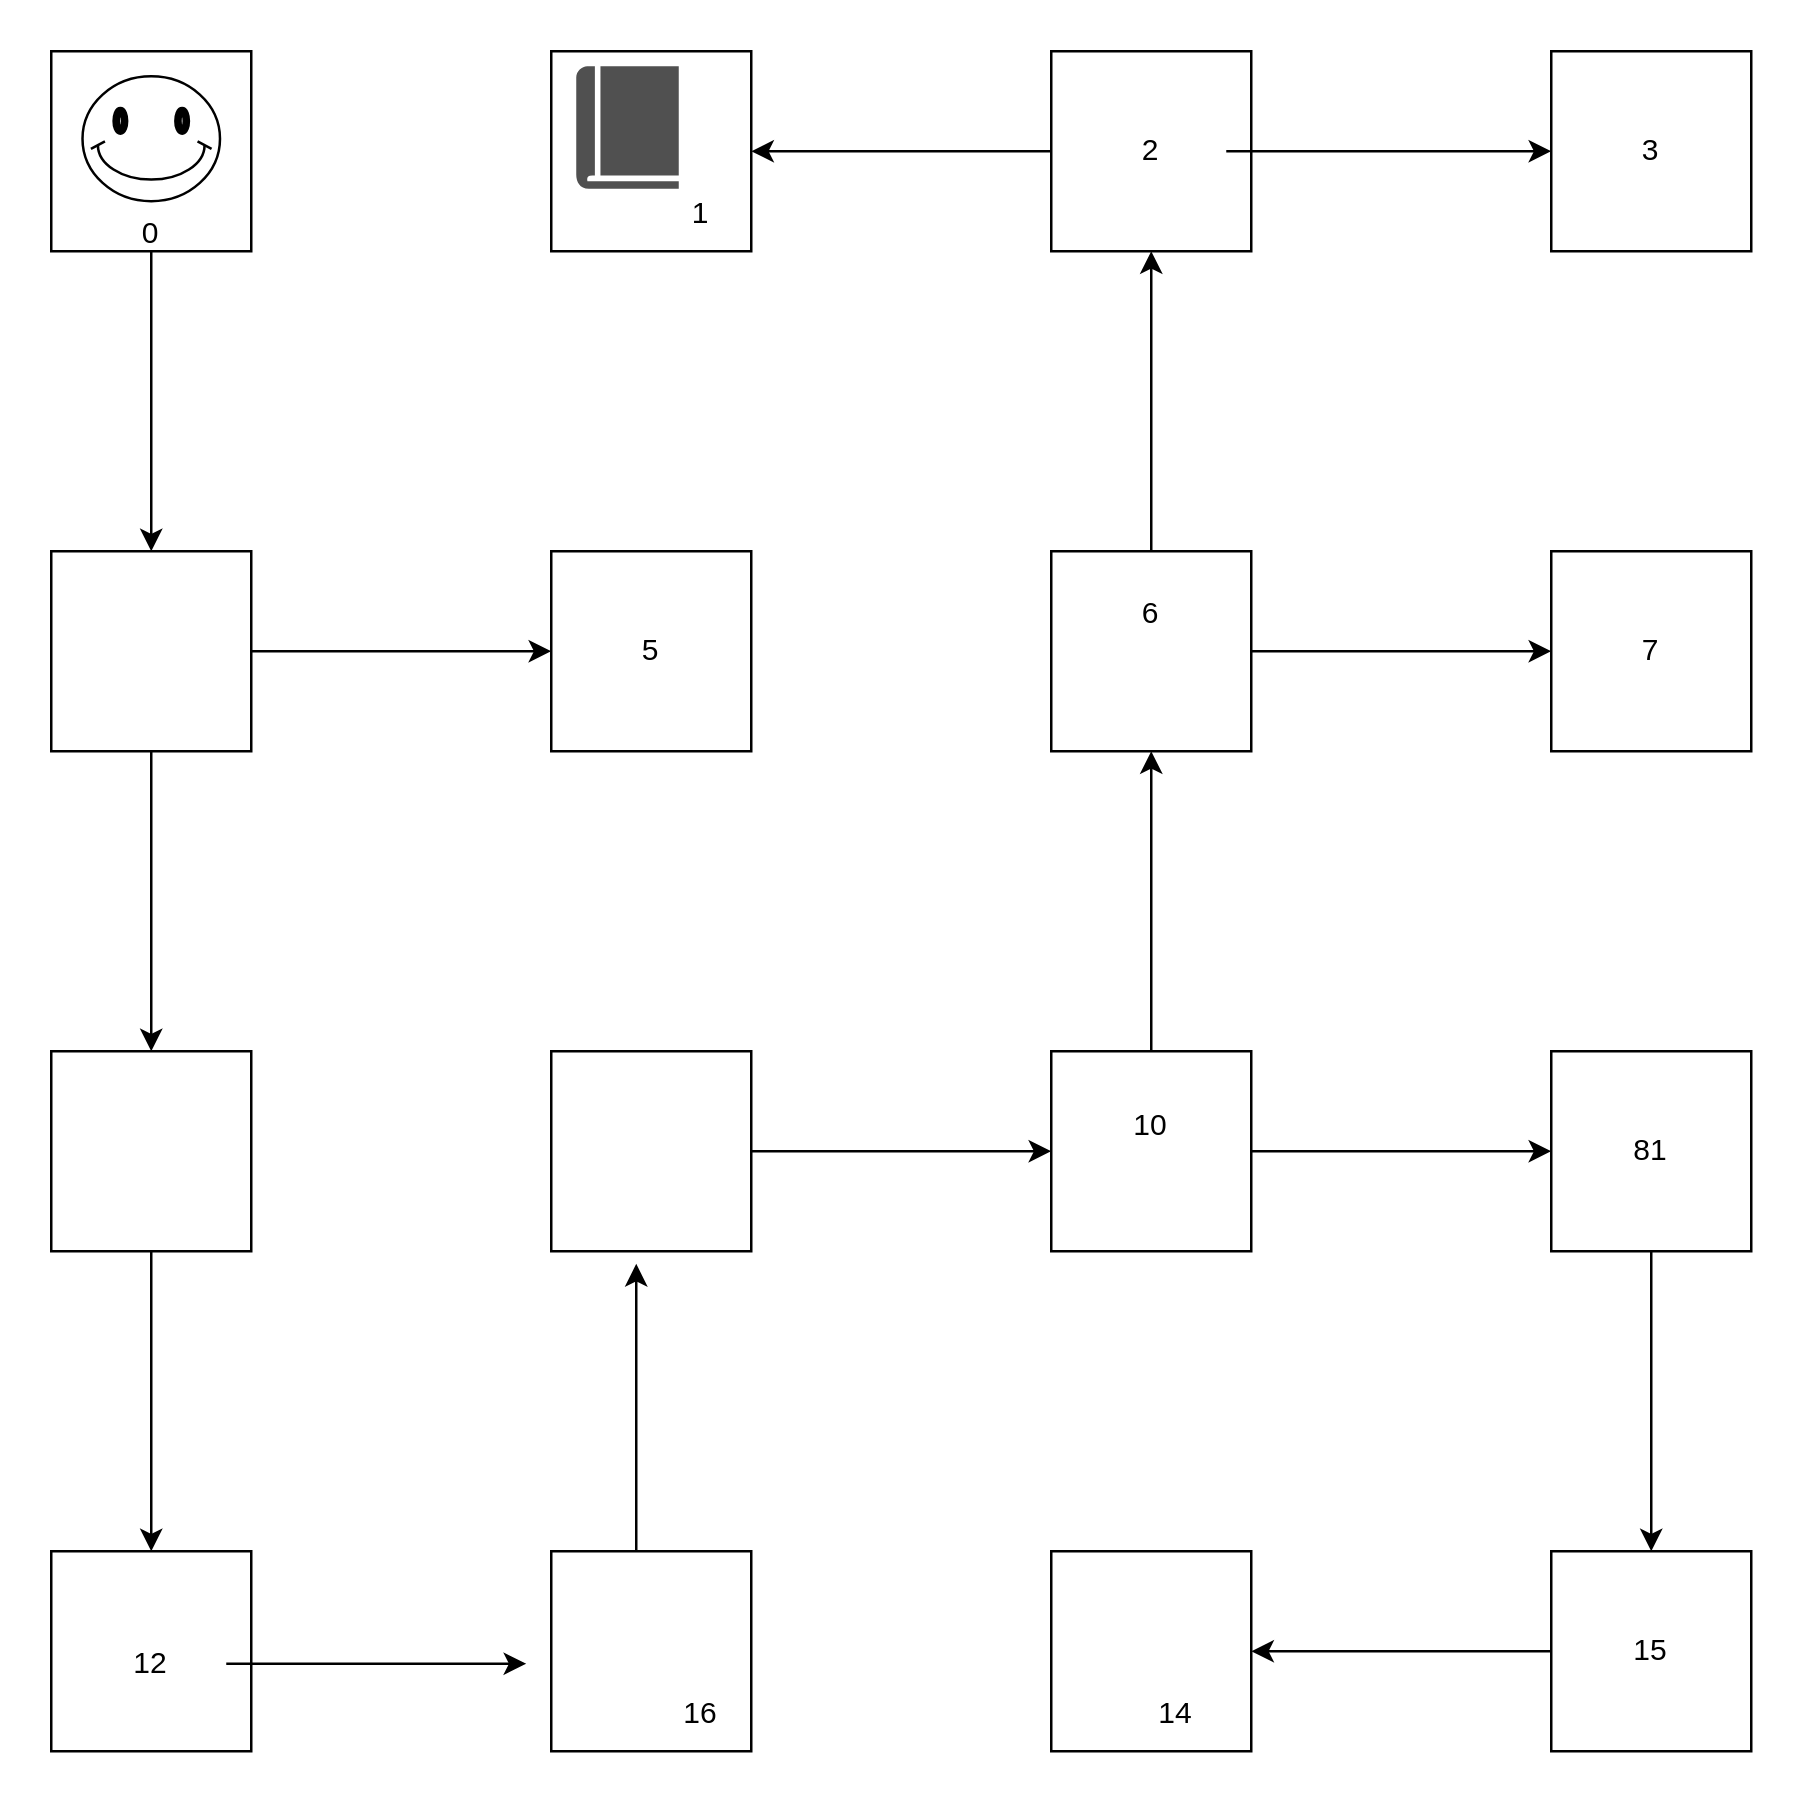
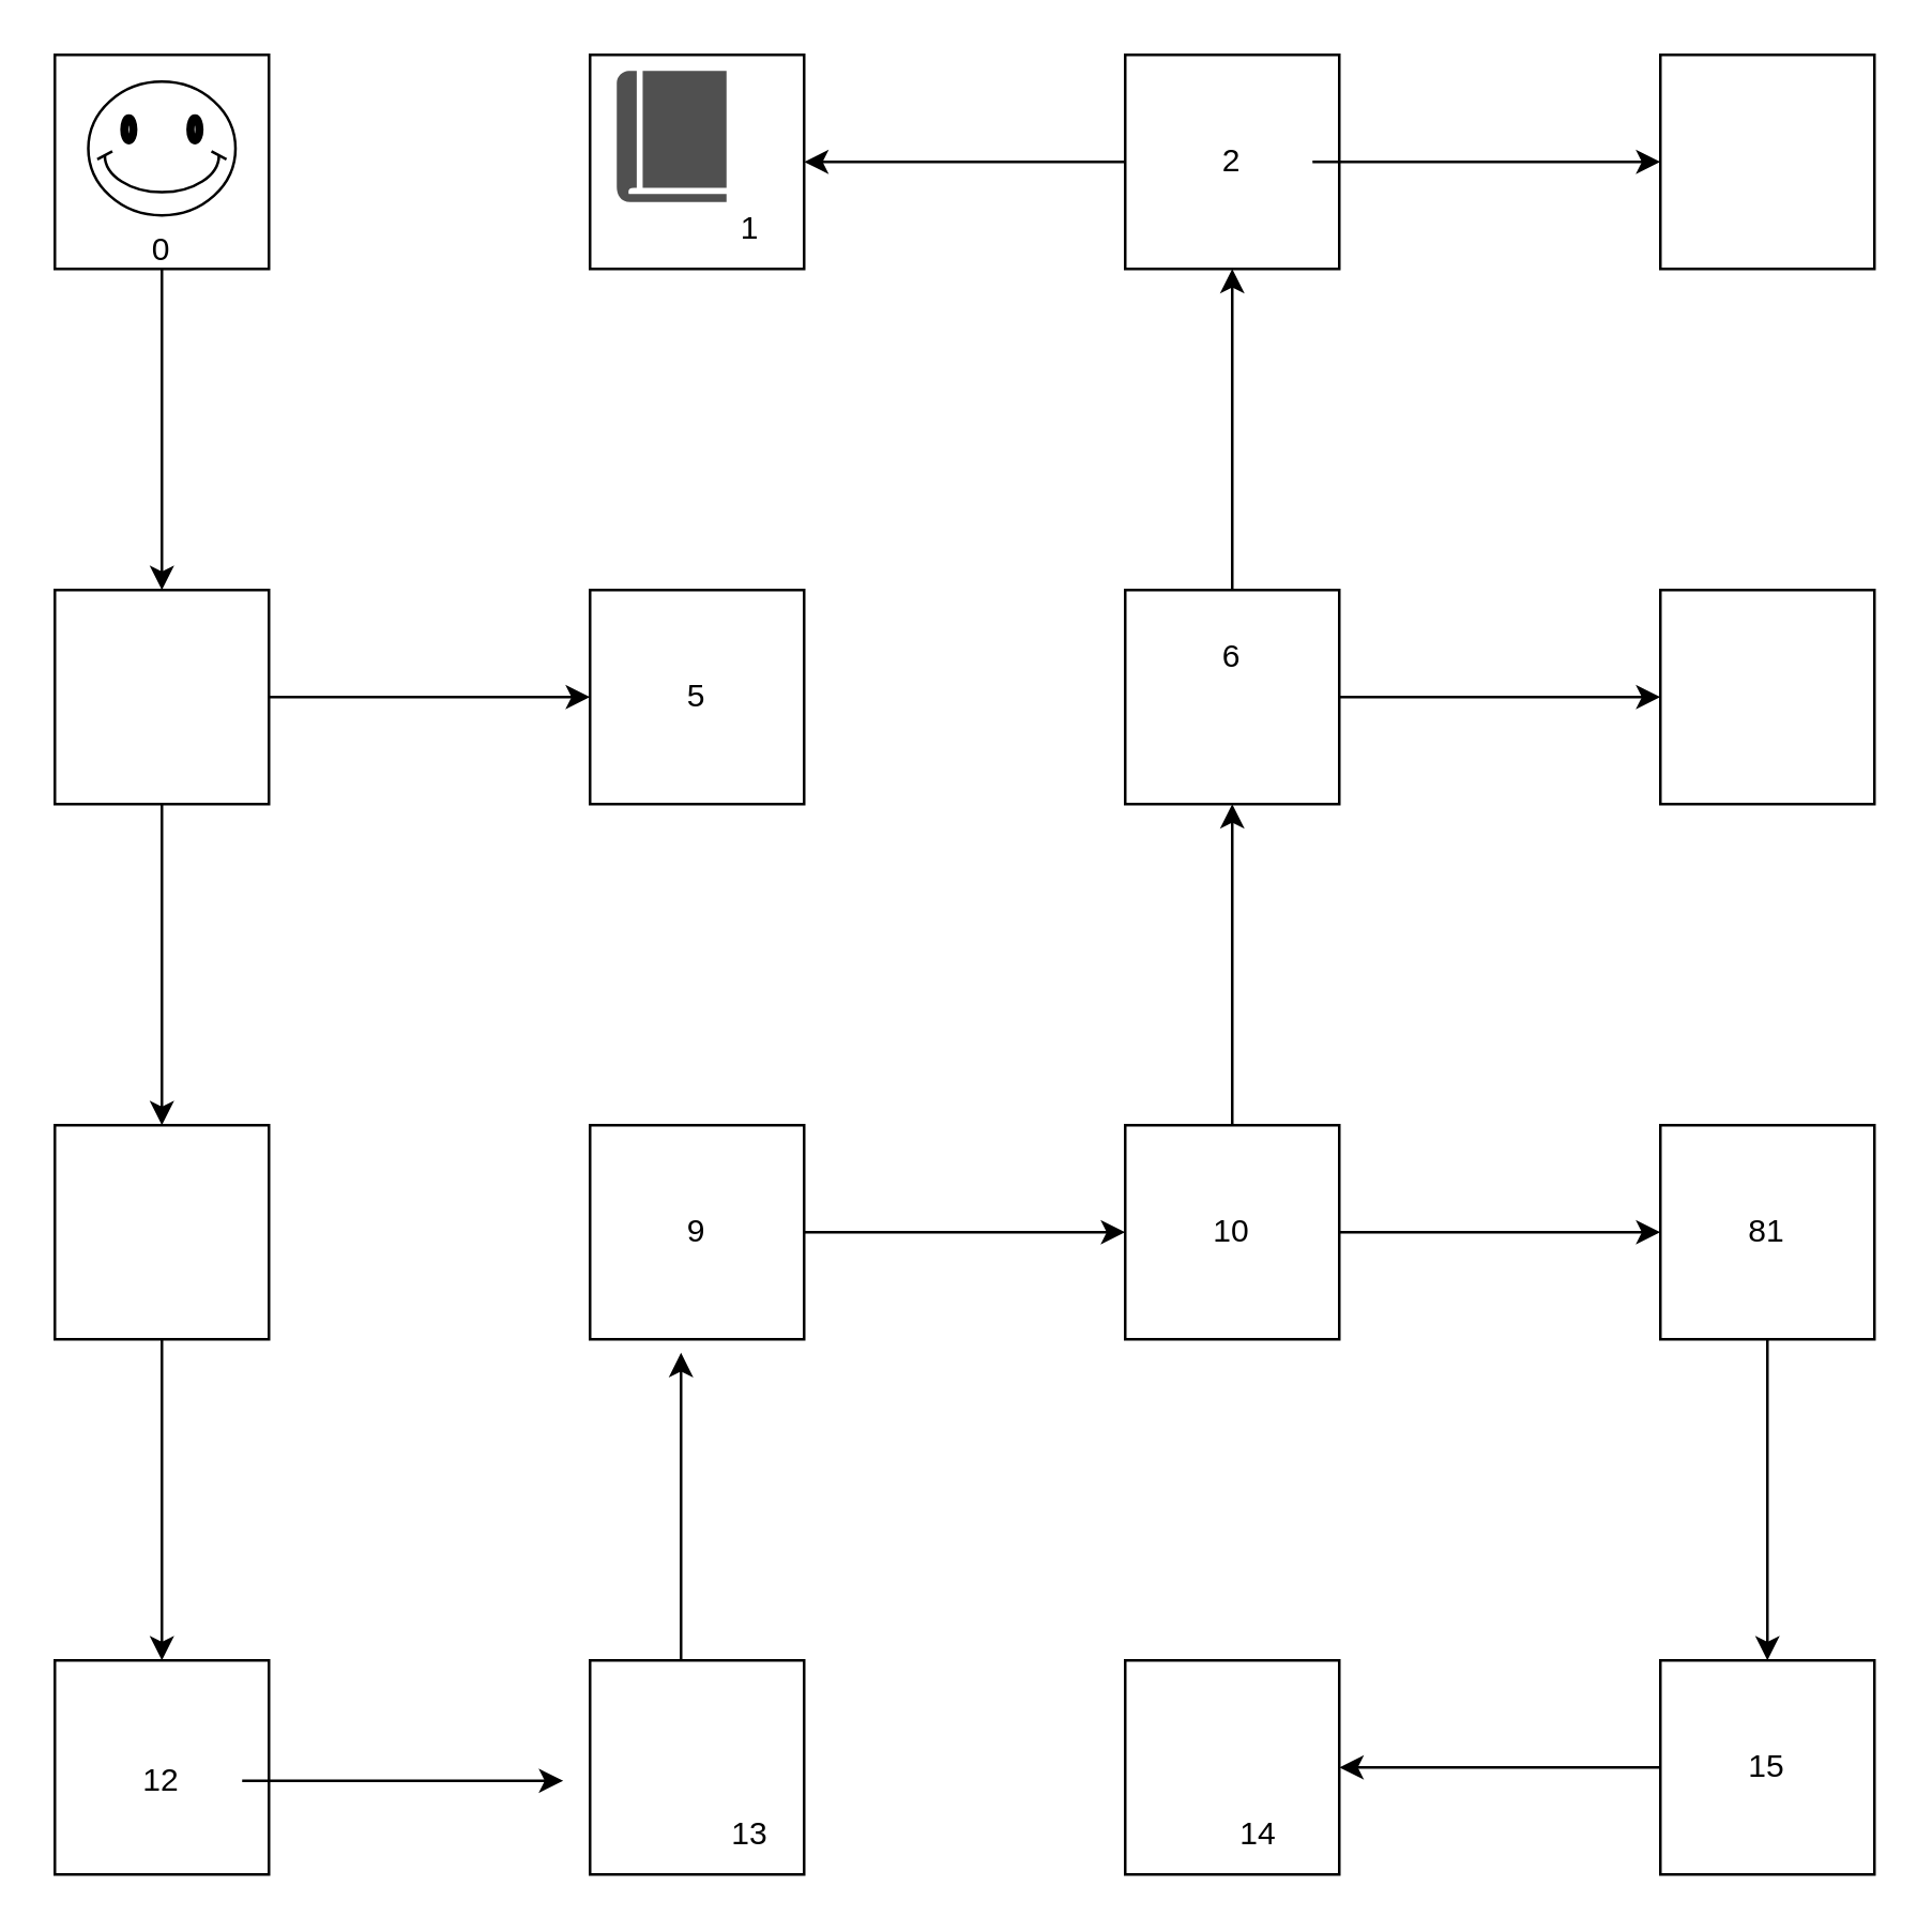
- <mxCell id="58" value="3" style="text;html=1;strokeColor=none;fillColor=none;align=center;verticalAlign=middle;whiteSpace=wrap;rounded=0;" vertex="1" parent="1"><mxGeometry x="630" y="45" width="60" height="30" as="geometry" /></mxCell>
- <mxCell id="53" value="7" style="text;html=1;strokeColor=none;fillColor=none;align=center;verticalAlign=middle;whiteSpace=wrap;rounded=0;" vertex="1" parent="1"><mxGeometry x="630" y="245" width="60" height="30" as="geometry" /></mxCell>
- <mxCell id="45" value="10" style="text;html=1;strokeColor=none;fillColor=none;align=center;verticalAlign=middle;whiteSpace=wrap;rounded=0;" vertex="1" parent="1"><mxGeometry x="430" y="435" width="60" height="30" as="geometry" /></mxCell>
+ <mxCell id="45" value="10" style="text;html=1;strokeColor=none;fillColor=none;align=center;verticalAlign=middle;whiteSpace=wrap;rounded=0;" vertex="1" parent="1"><mxGeometry x="430" y="445" width="60" height="30" as="geometry" /></mxCell>
+ <mxCell id="43" value="9" style="text;html=1;strokeColor=none;fillColor=none;align=center;verticalAlign=middle;whiteSpace=wrap;rounded=0;" vertex="1" parent="1"><mxGeometry x="230" y="445" width="60" height="30" as="geometry" /></mxCell>
- <mxCell id="40" value="16" style="text;html=1;strokeColor=none;fillColor=none;align=center;verticalAlign=middle;whiteSpace=wrap;rounded=0;" vertex="1" parent="1"><mxGeometry x="250" y="670" width="60" height="30" as="geometry" /></mxCell>
+ <mxCell id="40" value="13" style="text;html=1;strokeColor=none;fillColor=none;align=center;verticalAlign=middle;whiteSpace=wrap;rounded=0;" vertex="1" parent="1"><mxGeometry x="250" y="670" width="60" height="30" as="geometry" /></mxCell>
